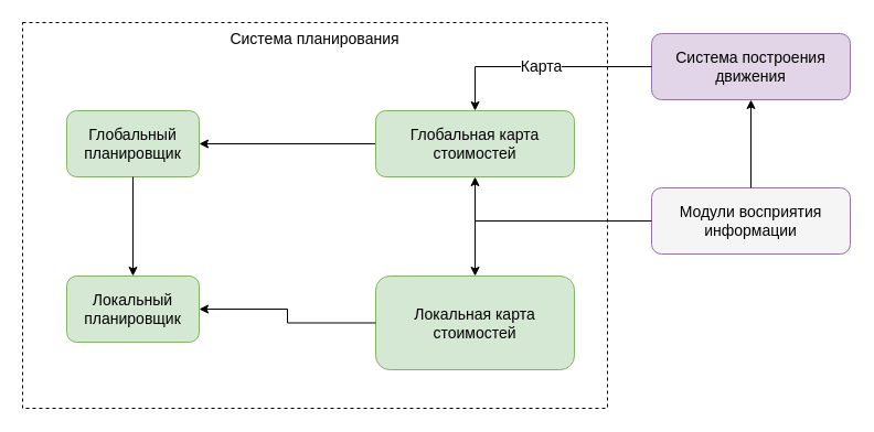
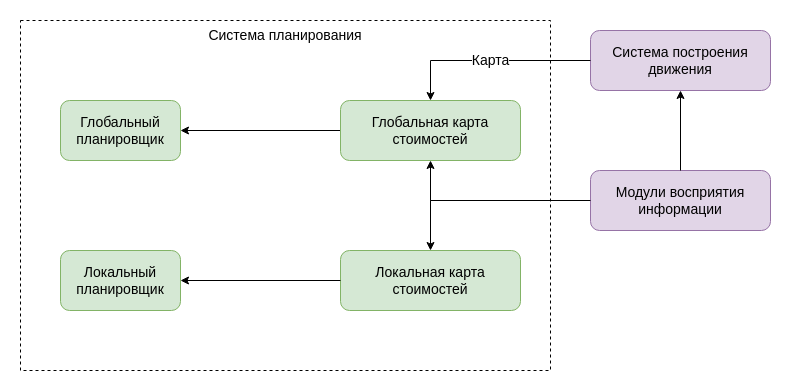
- <mxCell id="11" value="Модули восприятия информации" style="rounded=1;whiteSpace=wrap;html=1;fontSize=14;verticalAlign=middle;fillColor=#f5f5f5;strokeColor=#9673a6;" vertex="1" parent="1"><mxGeometry x="590" y="170" width="180" height="60" as="geometry" /></mxCell>
+ <mxCell id="11" value="Модули восприятия информации" style="rounded=1;whiteSpace=wrap;html=1;fontSize=14;verticalAlign=middle;fillColor=#e1d5e7;strokeColor=#9673a6;" vertex="1" parent="1"><mxGeometry x="590" y="170" width="180" height="60" as="geometry" /></mxCell>
- <mxCell id="9" style="edgeStyle=orthogonalEdgeStyle;rounded=0;orthogonalLoop=1;jettySize=auto;html=1;startArrow=none;startFill=0;endArrow=classic;endFill=1;strokeWidth=1;fontSize=14;" edge="1" parent="1" source="3" target="5"><mxGeometry relative="1" as="geometry"><mxPoint x="350" y="290" as="sourcePoint" /><mxPoint x="190" y="290" as="targetPoint" /></mxGeometry></mxCell>
- <mxCell id="4" value="Локальная карта стоимостей" style="rounded=1;whiteSpace=wrap;html=1;fontSize=14;verticalAlign=middle;fillColor=#d5e8d4;strokeColor=#82b366;" vertex="1" parent="1"><mxGeometry x="340" y="250" width="180" height="85" as="geometry" /></mxCell>
+ <mxCell id="4" value="Локальная карта стоимостей" style="rounded=1;whiteSpace=wrap;html=1;fontSize=14;verticalAlign=middle;fillColor=#d5e8d4;strokeColor=#82b366;" vertex="1" parent="1"><mxGeometry x="340" y="250" width="180" height="60" as="geometry" /></mxCell>
